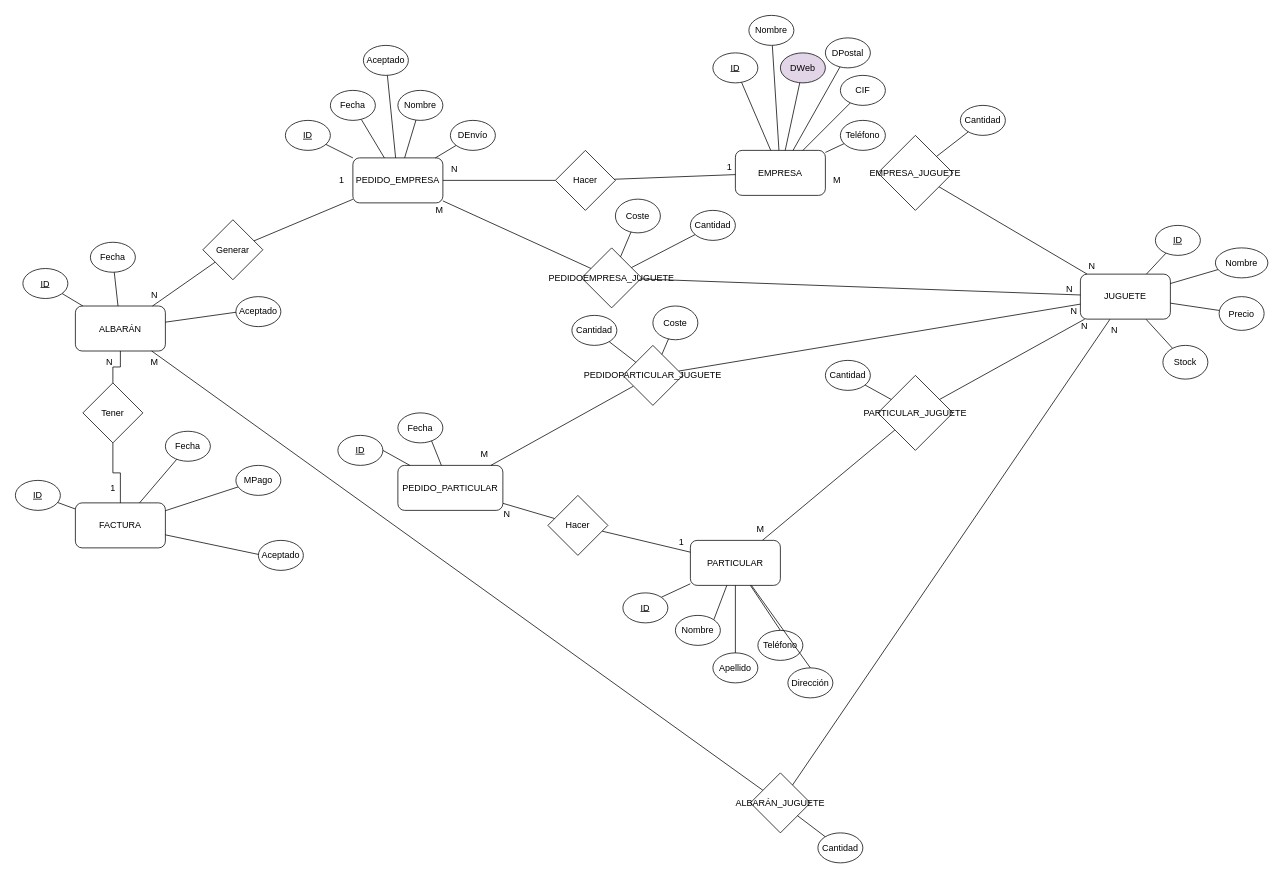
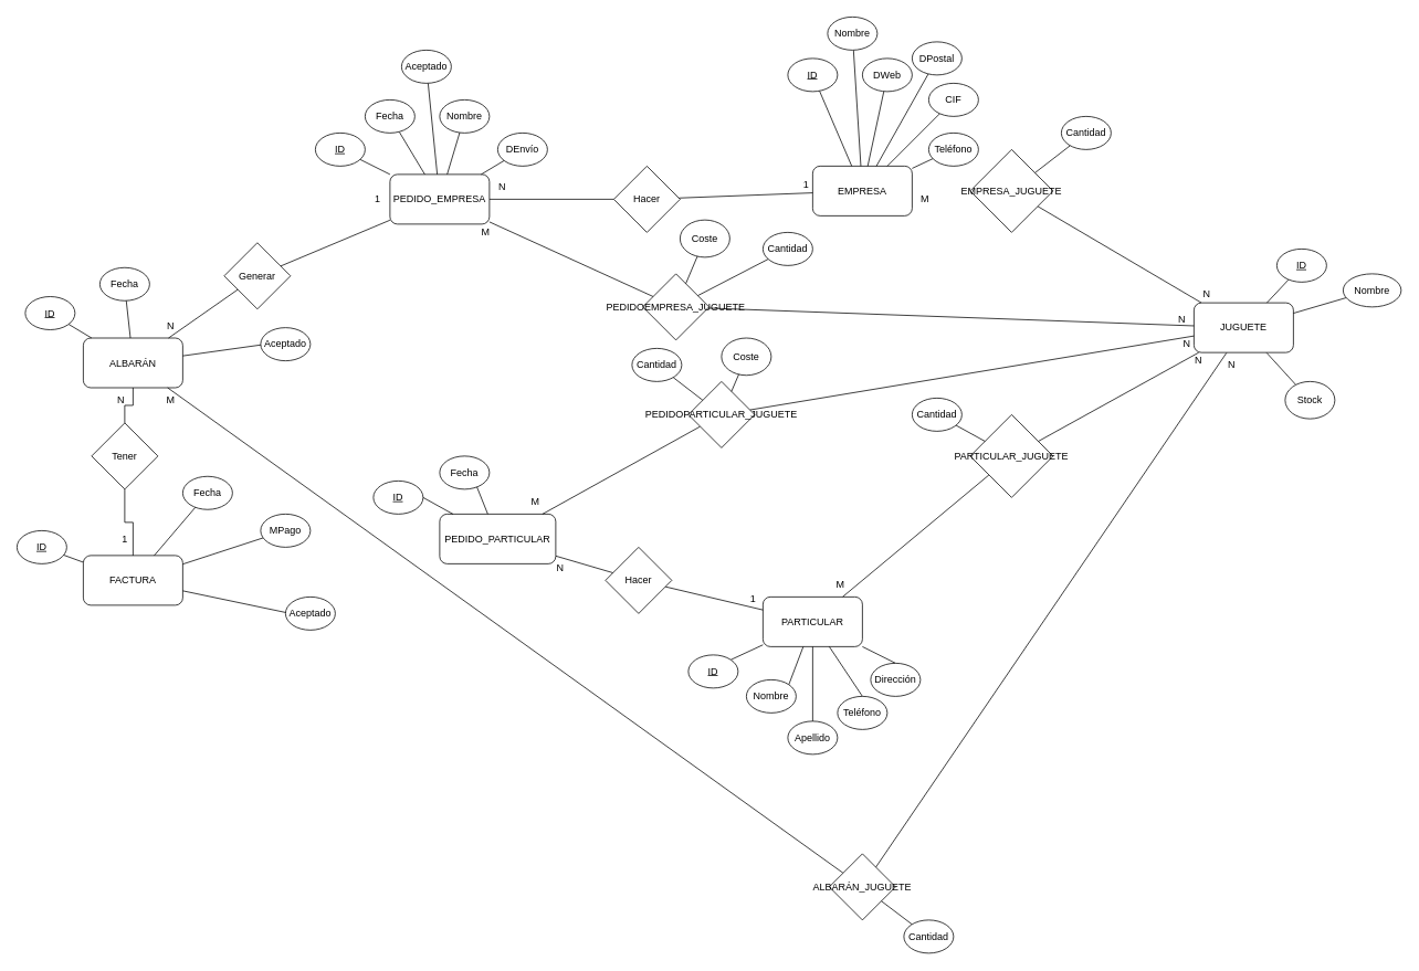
- <mxCell id="47" value="DWeb" style="ellipse;whiteSpace=wrap;html=1;fillColor=#e1d5e7;" parent="1" vertex="1"><mxGeometry x="1040" y="70" width="60" height="40" as="geometry" /></mxCell>
+ <mxCell id="47" value="DWeb" style="ellipse;whiteSpace=wrap;html=1;" parent="1" vertex="1"><mxGeometry x="1040" y="70" width="60" height="40" as="geometry" /></mxCell>
- <mxCell id="36" style="rounded=0;orthogonalLoop=1;jettySize=auto;html=1;endArrow=none;endFill=0;" parent="1" source="37" target="5" edge="1"><mxGeometry relative="1" as="geometry" /></mxCell>
- <mxCell id="37" value="Precio" style="ellipse;whiteSpace=wrap;html=1;" parent="1" vertex="1"><mxGeometry x="1625" y="395" width="60" height="45" as="geometry" /></mxCell>
- <mxCell id="63" value="Dirección" style="ellipse;whiteSpace=wrap;html=1;" parent="1" vertex="1"><mxGeometry x="1050" y="890" width="60" height="40" as="geometry" /></mxCell>
+ <mxCell id="63" value="Dirección" style="ellipse;whiteSpace=wrap;html=1;" parent="1" vertex="1"><mxGeometry x="1050" y="800" width="60" height="40" as="geometry" /></mxCell>
